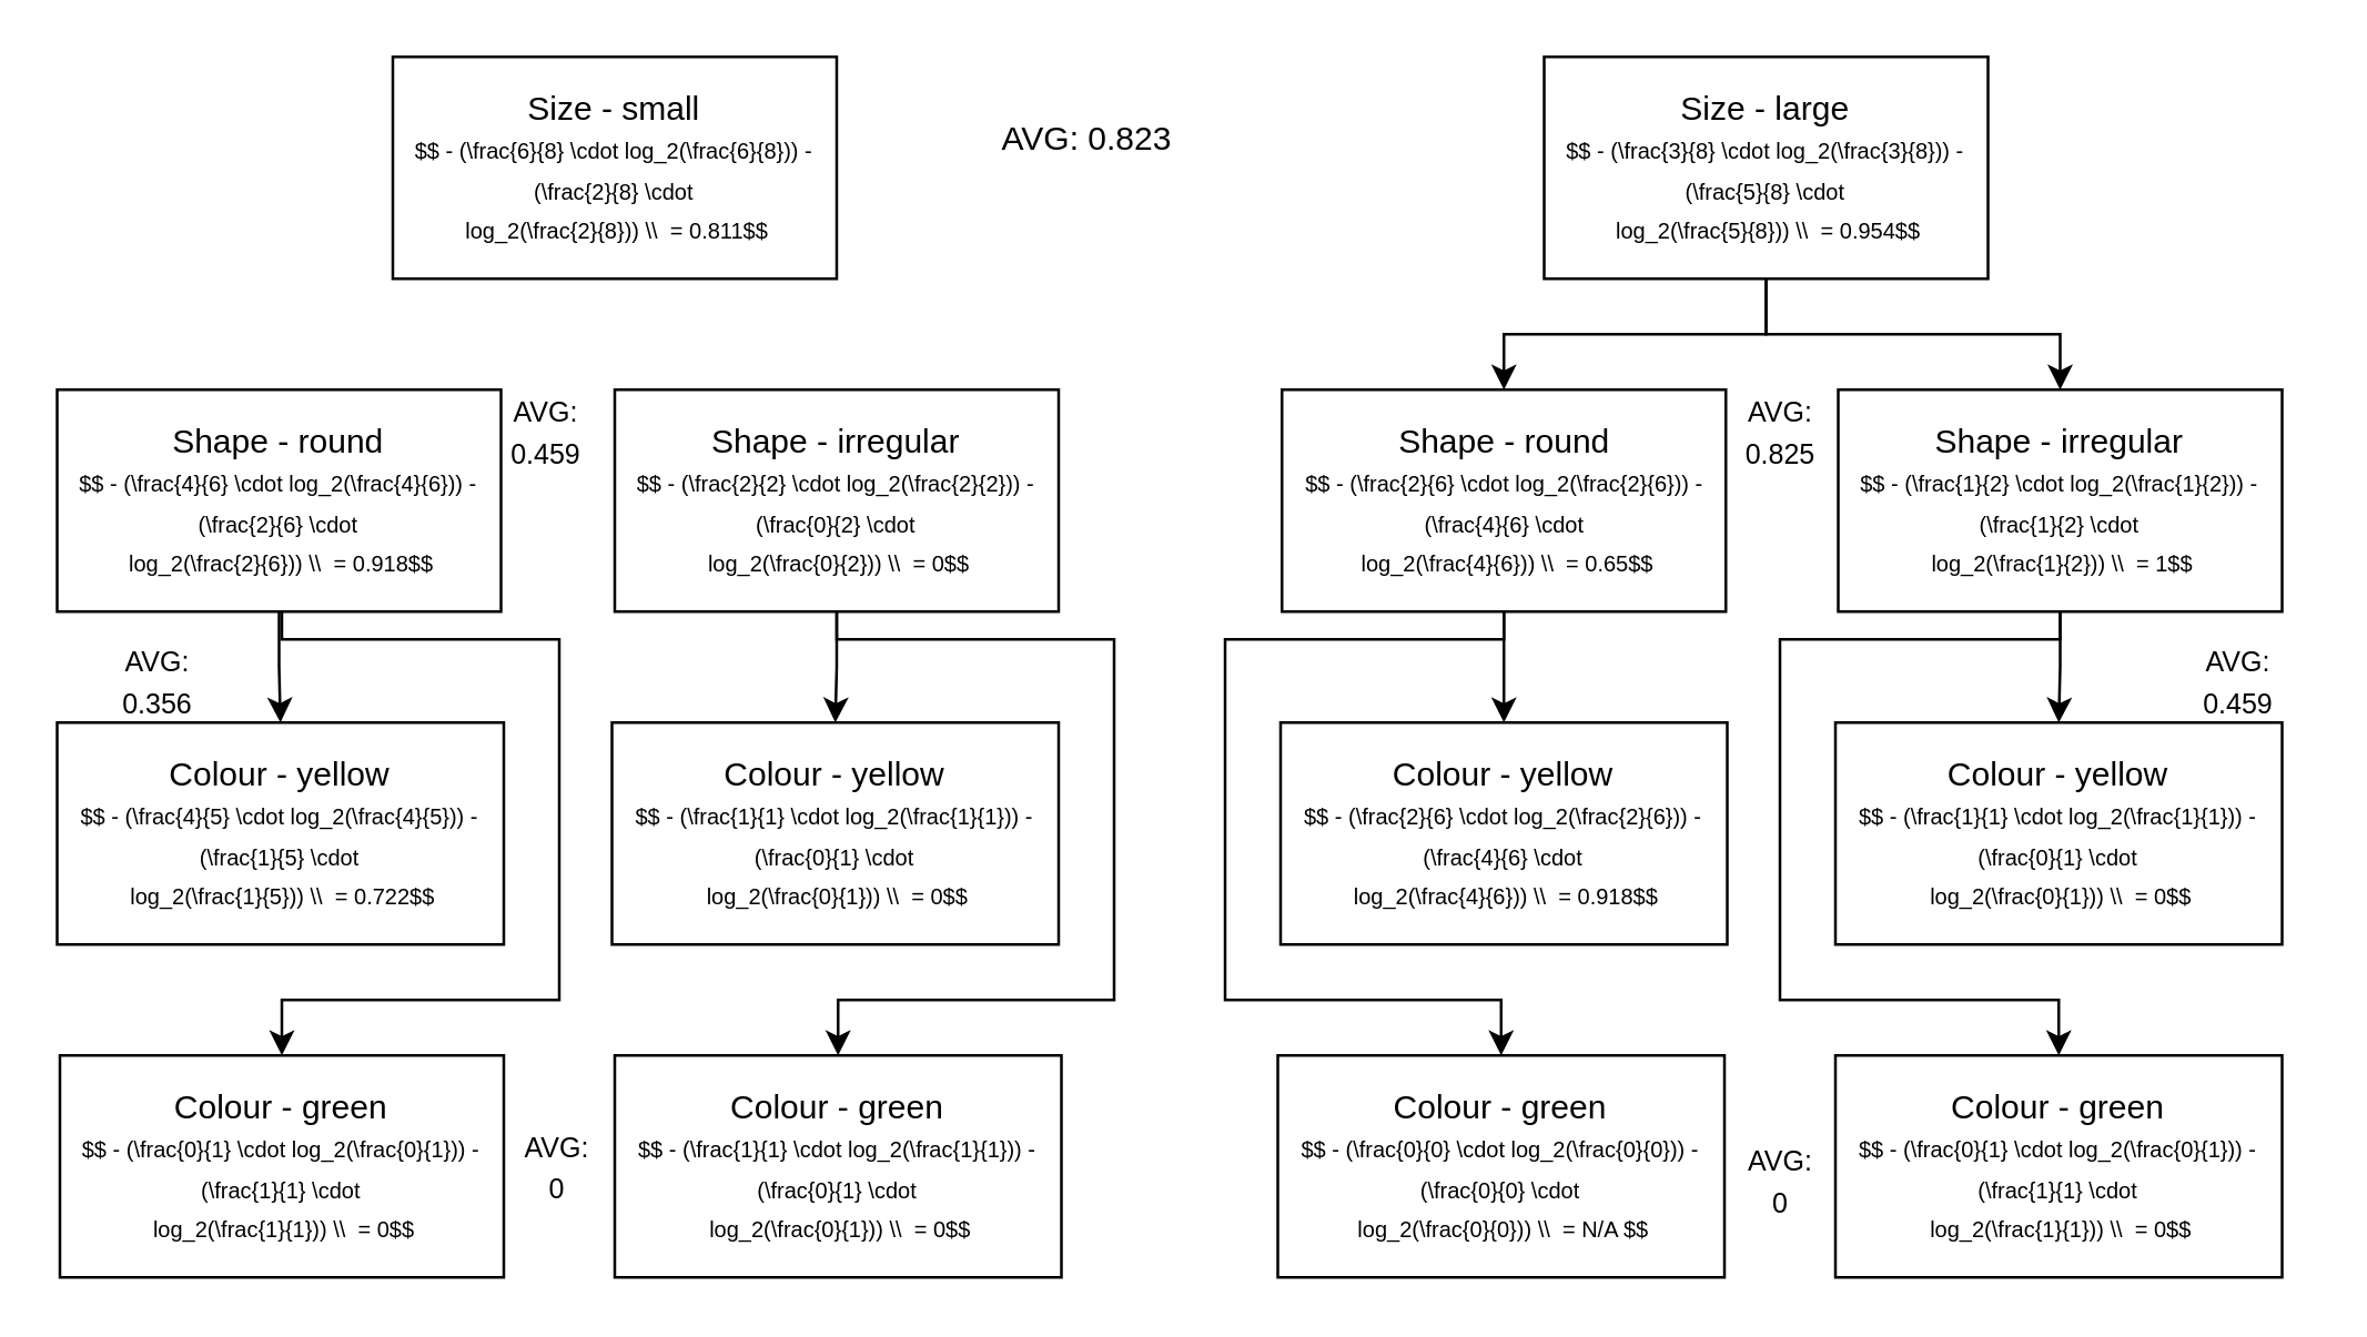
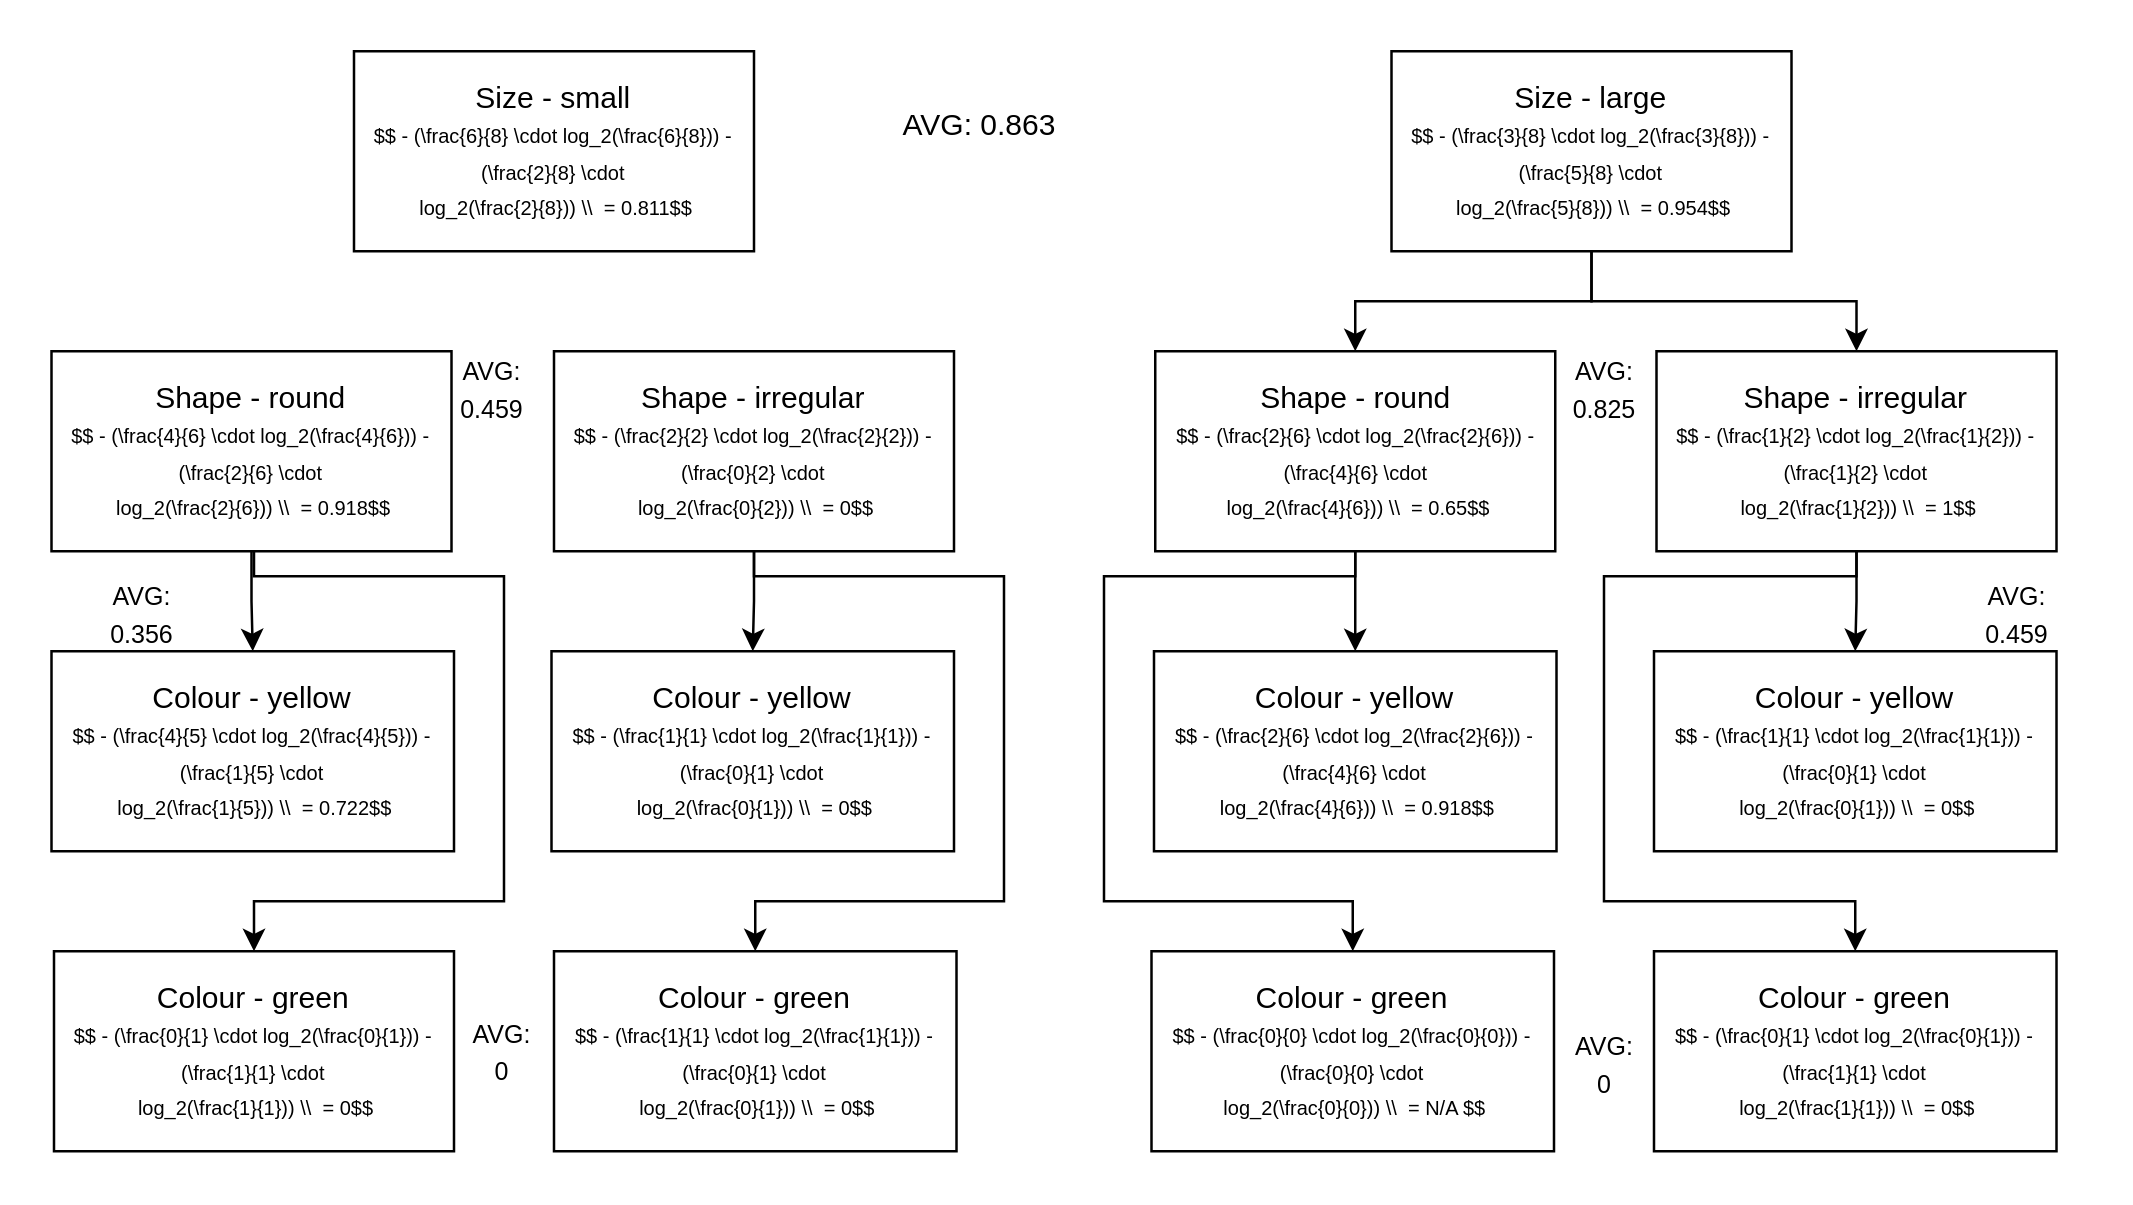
- <mxCell id="32" value="AVG: 0.823" style="text;html=1;align=center;verticalAlign=middle;resizable=0;points=[];autosize=1;" vertex="1" parent="1"><mxGeometry x="351" y="40" width="80" height="20" as="geometry" /></mxCell>
+ <mxCell id="32" value="AVG: 0.863" style="text;html=1;align=center;verticalAlign=middle;resizable=0;points=[];autosize=1;" vertex="1" parent="1"><mxGeometry x="351" y="40" width="80" height="20" as="geometry" /></mxCell>
